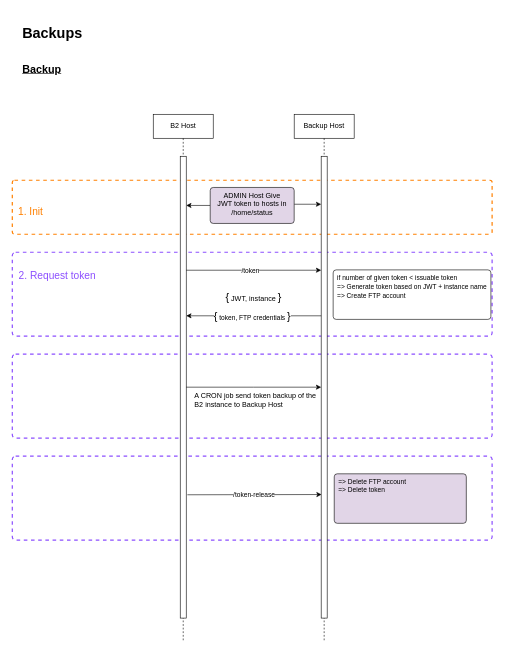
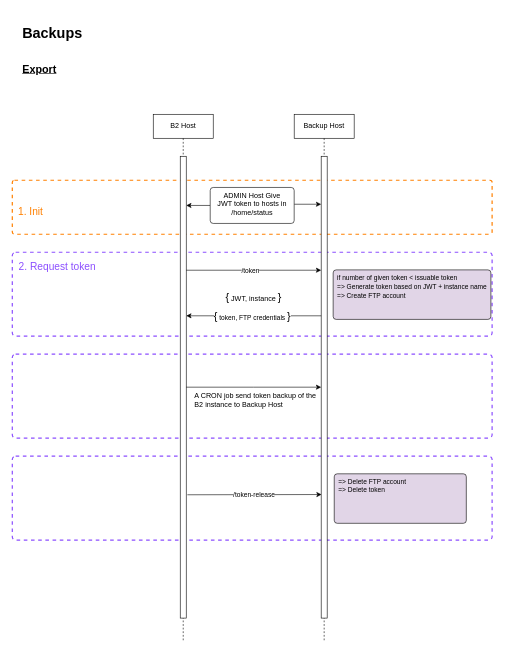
- <mxCell id="29" value="&lt;h2&gt;Backup&lt;/h2&gt;" style="text;html=1;align=left;verticalAlign=middle;resizable=0;points=[];autosize=1;strokeColor=none;fillColor=none;fontStyle=4" parent="1" vertex="1"><mxGeometry x="35" y="85" width="80" height="60" as="geometry" /></mxCell>
+ <mxCell id="29" value="&lt;h2&gt;Export&lt;/h2&gt;" style="text;html=1;align=left;verticalAlign=middle;resizable=0;points=[];autosize=1;strokeColor=none;fillColor=none;fontStyle=4" parent="1" vertex="1"><mxGeometry x="35" y="85" width="80" height="60" as="geometry" /></mxCell>
- <mxCell id="21" value="ADMIN Host Give&lt;br&gt;JWT token to hosts in&lt;br&gt;/home/status" style="html=1;align=center;verticalAlign=top;rounded=1;absoluteArcSize=1;arcSize=10;dashed=0;whiteSpace=wrap;fillColor=#e1d5e7;" parent="1" vertex="1"><mxGeometry x="350" y="312" width="140" height="60" as="geometry" /></mxCell>
+ <mxCell id="21" value="ADMIN Host Give&lt;br&gt;JWT token to hosts in&lt;br&gt;/home/status" style="html=1;align=center;verticalAlign=top;rounded=1;absoluteArcSize=1;arcSize=10;dashed=0;whiteSpace=wrap;" parent="1" vertex="1"><mxGeometry x="350" y="312" width="140" height="60" as="geometry" /></mxCell>
- <mxCell id="9" value="&lt;font color=&quot;#8c4fff&quot; style=&quot;font-size: 17px;&quot;&gt;2. Request token&lt;/font&gt;" style="text;strokeColor=none;align=left;fillColor=none;html=1;verticalAlign=middle;whiteSpace=wrap;rounded=0;" parent="7" vertex="1"><mxGeometry x="9.014" y="17" width="149.859" height="46.667" as="geometry" /></mxCell>
+ <mxCell id="9" value="&lt;font color=&quot;#8c4fff&quot; style=&quot;font-size: 17px;&quot;&gt;2. Request token&lt;/font&gt;" style="text;strokeColor=none;align=left;fillColor=none;html=1;verticalAlign=middle;whiteSpace=wrap;rounded=0;" parent="7" vertex="1"><mxGeometry x="9.014" y="2" width="149.859" height="46.667" as="geometry" /></mxCell>
- <mxCell id="11" value="&lt;font style=&quot;font-size: 11px;&quot;&gt;&lt;font style=&quot;font-size: 11px;&quot;&gt;if number of given token &amp;lt; issuable token&lt;br&gt;&lt;/font&gt;&lt;font style=&quot;font-size: 11px;&quot;&gt;=&amp;gt; Generate token based on JWT + instance name&lt;br&gt;=&amp;gt; Create FTP account&lt;/font&gt;&lt;/font&gt;" style="html=1;align=left;verticalAlign=top;rounded=1;absoluteArcSize=1;arcSize=10;dashed=0;whiteSpace=wrap;spacingLeft=5;" parent="7" vertex="1"><mxGeometry x="535" y="29.44" width="263" height="82.56" as="geometry" /></mxCell>
+ <mxCell id="11" value="&lt;font style=&quot;font-size: 11px;&quot;&gt;&lt;font style=&quot;font-size: 11px;&quot;&gt;if number of given token &amp;lt; issuable token&lt;br&gt;&lt;/font&gt;&lt;font style=&quot;font-size: 11px;&quot;&gt;=&amp;gt; Generate token based on JWT + instance name&lt;br&gt;=&amp;gt; Create FTP account&lt;/font&gt;&lt;/font&gt;" style="html=1;align=left;verticalAlign=top;rounded=1;absoluteArcSize=1;arcSize=10;dashed=0;whiteSpace=wrap;spacingLeft=5;fillColor=#e1d5e7;" parent="7" vertex="1"><mxGeometry x="535" y="29.44" width="263" height="82.56" as="geometry" /></mxCell>
